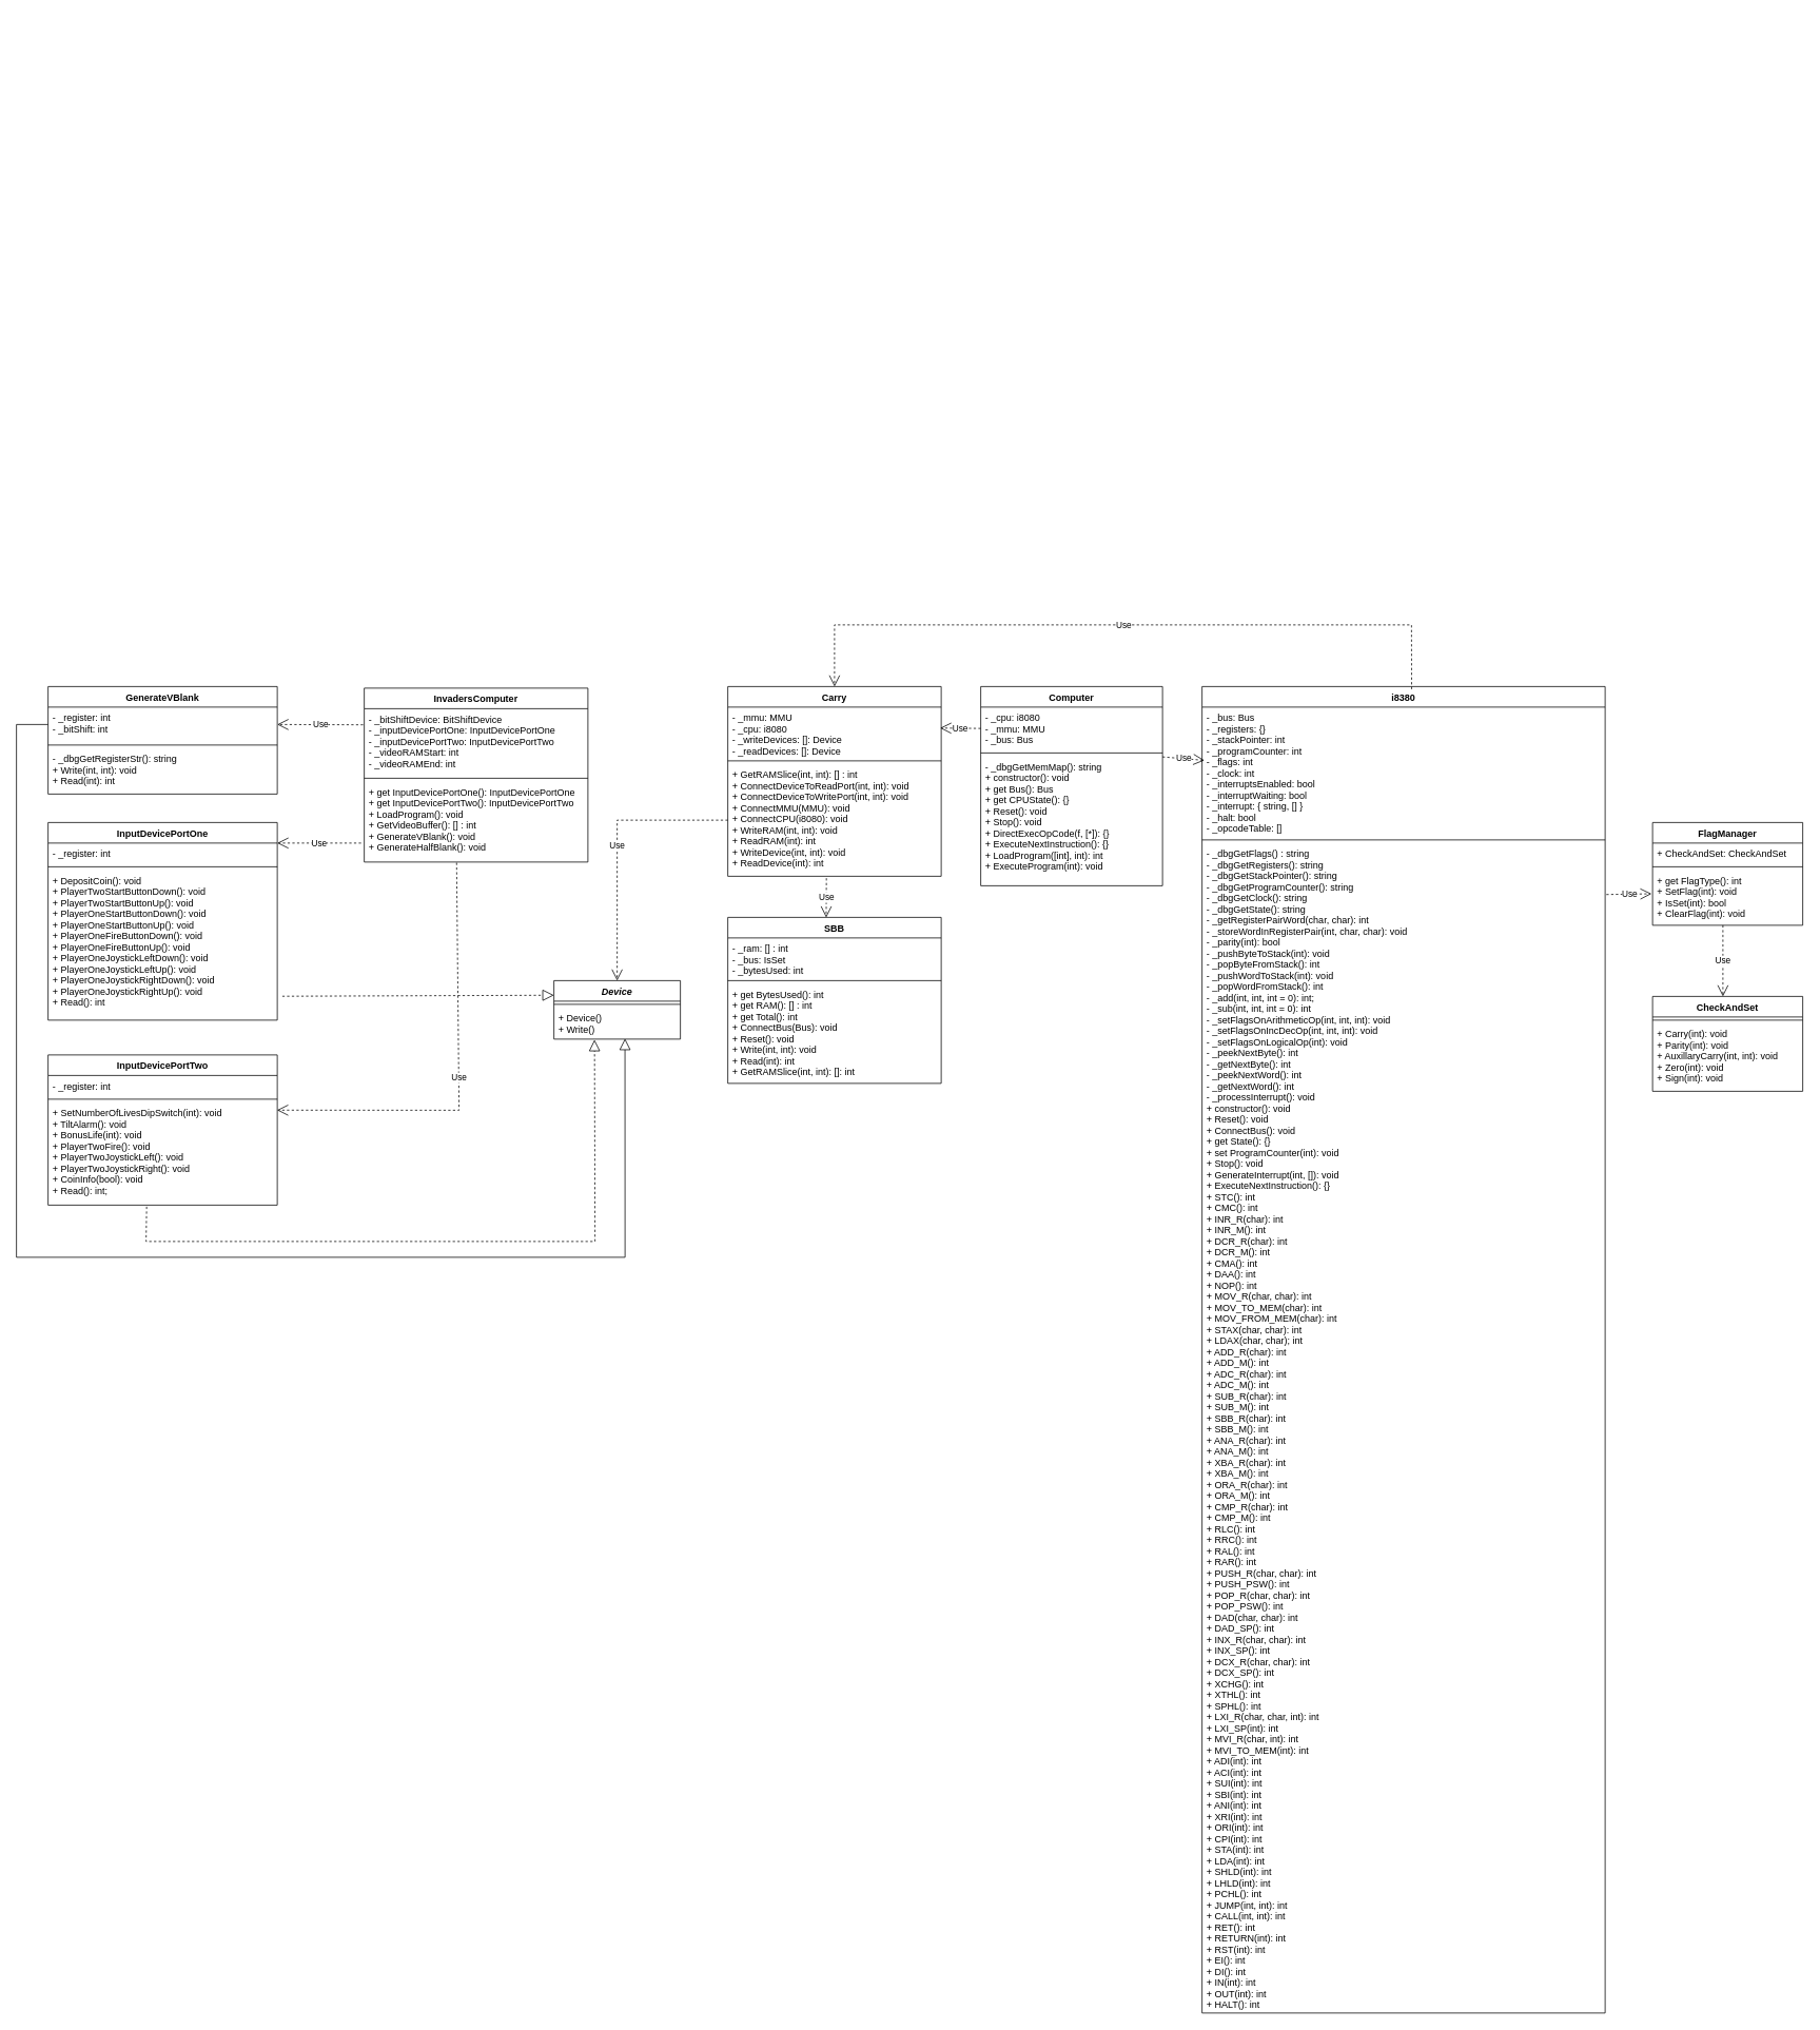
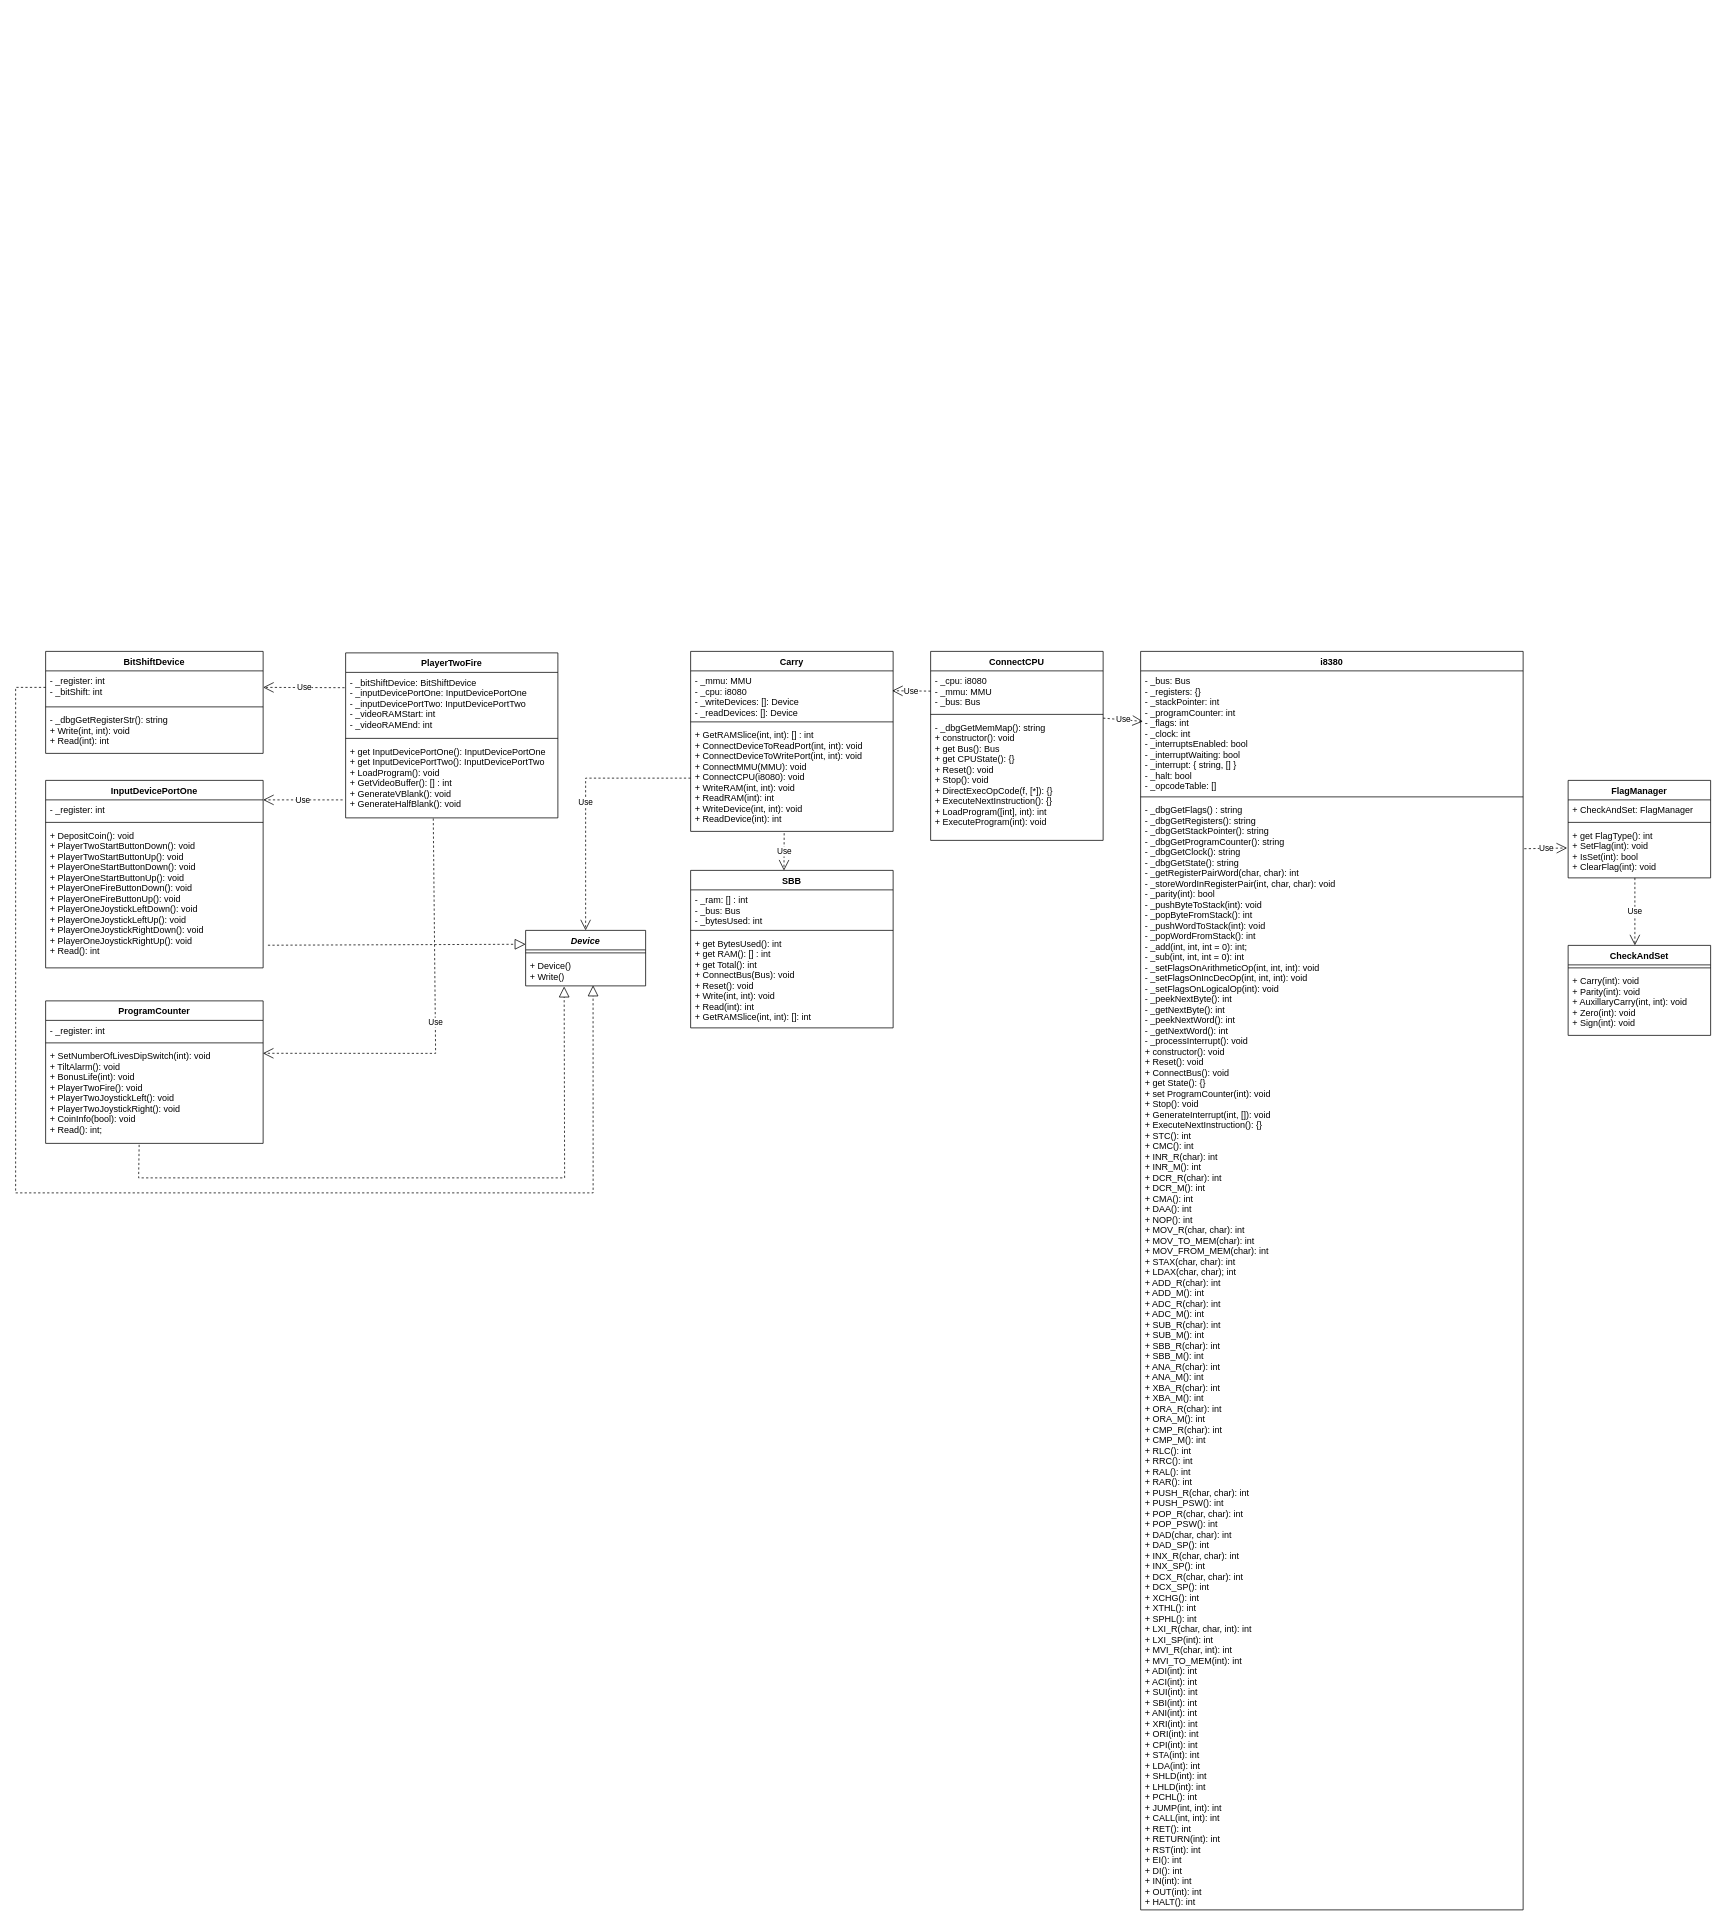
- <mxCell id="34" value="Use" style="endArrow=open;endSize=12;dashed=1;html=1;rounded=0;entryX=0.5;entryY=0;entryDx=0;entryDy=0;exitX=0.52;exitY=0.002;exitDx=0;exitDy=0;exitPerimeter=0;" parent="1" source="7" target="22" edge="1"><mxGeometry width="160" relative="1" as="geometry"><mxPoint x="1314" y="400" as="sourcePoint" /><mxPoint x="1474" y="400" as="targetPoint" /><Array as="points"><mxPoint x="1785" y="790" /><mxPoint x="1510" y="790" /><mxPoint x="1055" y="790" /></Array></mxGeometry></mxCell>
- <mxCell id="35" value="GenerateVBlank" style="swimlane;fontStyle=1;align=center;verticalAlign=top;childLayout=stackLayout;horizontal=1;startSize=26;horizontalStack=0;resizeParent=1;resizeParentMax=0;resizeLast=0;collapsible=1;marginBottom=0;" parent="1" vertex="1"><mxGeometry x="60" y="868" width="290" height="136" as="geometry" /></mxCell>
+ <mxCell id="35" value="BitShiftDevice" style="swimlane;fontStyle=1;align=center;verticalAlign=top;childLayout=stackLayout;horizontal=1;startSize=26;horizontalStack=0;resizeParent=1;resizeParentMax=0;resizeLast=0;collapsible=1;marginBottom=0;" parent="1" vertex="1"><mxGeometry x="60" y="868" width="290" height="136" as="geometry" /></mxCell>
- <mxCell id="3" value="Computer" style="swimlane;fontStyle=1;align=center;verticalAlign=top;childLayout=stackLayout;horizontal=1;startSize=26;horizontalStack=0;resizeParent=1;resizeParentMax=0;resizeLast=0;collapsible=1;marginBottom=0;" parent="1" vertex="1"><mxGeometry x="1240" y="868" width="230" height="252" as="geometry"><mxRectangle x="340" y="1380" width="90" height="26" as="alternateBounds" /></mxGeometry></mxCell>
+ <mxCell id="3" value="ConnectCPU" style="swimlane;fontStyle=1;align=center;verticalAlign=top;childLayout=stackLayout;horizontal=1;startSize=26;horizontalStack=0;resizeParent=1;resizeParentMax=0;resizeLast=0;collapsible=1;marginBottom=0;" parent="1" vertex="1"><mxGeometry x="1240" y="868" width="230" height="252" as="geometry"><mxRectangle x="340" y="1380" width="90" height="26" as="alternateBounds" /></mxGeometry></mxCell>
- <mxCell id="47" value="InvadersComputer" style="swimlane;fontStyle=1;align=center;verticalAlign=top;childLayout=stackLayout;horizontal=1;startSize=26;horizontalStack=0;resizeParent=1;resizeParentMax=0;resizeLast=0;collapsible=1;marginBottom=0;" parent="1" vertex="1"><mxGeometry x="460" y="870" width="283" height="220" as="geometry" /></mxCell>
+ <mxCell id="47" value="PlayerTwoFire" style="swimlane;fontStyle=1;align=center;verticalAlign=top;childLayout=stackLayout;horizontal=1;startSize=26;horizontalStack=0;resizeParent=1;resizeParentMax=0;resizeLast=0;collapsible=1;marginBottom=0;" parent="1" vertex="1"><mxGeometry x="460" y="870" width="283" height="220" as="geometry" /></mxCell>
- <mxCell id="12" value="+ CheckAndSet: CheckAndSet" style="text;strokeColor=none;fillColor=none;align=left;verticalAlign=top;spacingLeft=4;spacingRight=4;overflow=hidden;rotatable=0;points=[[0,0.5],[1,0.5]];portConstraint=eastwest;" parent="11" vertex="1"><mxGeometry y="26" width="190" height="26" as="geometry" /></mxCell>
+ <mxCell id="12" value="+ CheckAndSet: FlagManager" style="text;strokeColor=none;fillColor=none;align=left;verticalAlign=top;spacingLeft=4;spacingRight=4;overflow=hidden;rotatable=0;points=[[0,0.5],[1,0.5]];portConstraint=eastwest;" parent="11" vertex="1"><mxGeometry y="26" width="190" height="26" as="geometry" /></mxCell>
- <mxCell id="19" value="- _ram: [] : int&#10;- _bus: IsSet&#10;- _bytesUsed: int" style="text;strokeColor=none;fillColor=none;align=left;verticalAlign=top;spacingLeft=4;spacingRight=4;overflow=hidden;rotatable=0;points=[[0,0.5],[1,0.5]];portConstraint=eastwest;" parent="18" vertex="1"><mxGeometry y="26" width="270" height="50" as="geometry" /></mxCell>
+ <mxCell id="19" value="- _ram: [] : int&#10;- _bus: Bus&#10;- _bytesUsed: int" style="text;strokeColor=none;fillColor=none;align=left;verticalAlign=top;spacingLeft=4;spacingRight=4;overflow=hidden;rotatable=0;points=[[0,0.5],[1,0.5]];portConstraint=eastwest;" parent="18" vertex="1"><mxGeometry y="26" width="270" height="50" as="geometry" /></mxCell>
- <mxCell id="43" value="InputDevicePortTwo" style="swimlane;fontStyle=1;align=center;verticalAlign=top;childLayout=stackLayout;horizontal=1;startSize=26;horizontalStack=0;resizeParent=1;resizeParentMax=0;resizeLast=0;collapsible=1;marginBottom=0;" parent="1" vertex="1"><mxGeometry x="60" y="1334" width="290" height="190" as="geometry" /></mxCell>
+ <mxCell id="43" value="ProgramCounter" style="swimlane;fontStyle=1;align=center;verticalAlign=top;childLayout=stackLayout;horizontal=1;startSize=26;horizontalStack=0;resizeParent=1;resizeParentMax=0;resizeLast=0;collapsible=1;marginBottom=0;" parent="1" vertex="1"><mxGeometry x="60" y="1334" width="290" height="190" as="geometry" /></mxCell>
- <mxCell id="56" value="" style="endArrow=block;dashed=0;endFill=0;endSize=12;html=1;rounded=0;exitX=0;exitY=0.5;exitDx=0;exitDy=0;entryX=0.562;entryY=0.983;entryDx=0;entryDy=0;entryPerimeter=0;" parent="1" source="36" target="28" edge="1"><mxGeometry width="160" relative="1" as="geometry"><mxPoint x="371.74" y="1470.16" as="sourcePoint" /><mxPoint x="790" y="1340" as="targetPoint" /><Array as="points"><mxPoint x="20" y="916" /><mxPoint x="20" y="1590" /><mxPoint x="790" y="1590" /></Array></mxGeometry></mxCell>
+ <mxCell id="56" value="" style="endArrow=block;dashed=1;endFill=0;endSize=12;html=1;rounded=0;exitX=0;exitY=0.5;exitDx=0;exitDy=0;entryX=0.562;entryY=0.983;entryDx=0;entryDy=0;entryPerimeter=0;" parent="1" source="36" target="28" edge="1"><mxGeometry width="160" relative="1" as="geometry"><mxPoint x="371.74" y="1470.16" as="sourcePoint" /><mxPoint x="790" y="1340" as="targetPoint" /><Array as="points"><mxPoint x="20" y="916" /><mxPoint x="20" y="1590" /><mxPoint x="790" y="1590" /></Array></mxGeometry></mxCell>
